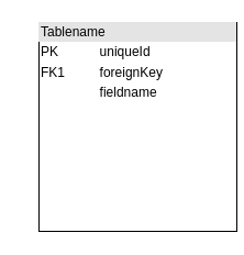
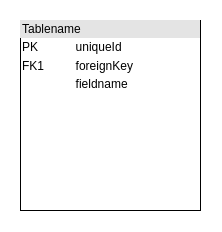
- <mxCell id="2" value="&lt;div style=&quot;box-sizing:border-box;width:100%;background:#e4e4e4;padding:2px;&quot;&gt;Tablename&lt;/div&gt;&lt;table style=&quot;width:100%;font-size:1em;&quot; cellpadding=&quot;2&quot; cellspacing=&quot;0&quot;&gt;&lt;tr&gt;&lt;td&gt;PK&lt;/td&gt;&lt;td&gt;uniqueId&lt;/td&gt;&lt;/tr&gt;&lt;tr&gt;&lt;td&gt;FK1&lt;/td&gt;&lt;td&gt;foreignKey&lt;/td&gt;&lt;/tr&gt;&lt;tr&gt;&lt;td&gt;&lt;/td&gt;&lt;td&gt;fieldname&lt;/td&gt;&lt;/tr&gt;&lt;/table&gt;" style="verticalAlign=top;align=left;overflow=fill;html=1;container=1;" vertex="1" parent="1"><mxGeometry x="35" y="20" width="180" height="190" as="geometry" /></mxCell>
+ <mxCell id="2" value="&lt;div style=&quot;box-sizing:border-box;width:100%;background:#e4e4e4;padding:2px;&quot;&gt;Tablename&lt;/div&gt;&lt;table style=&quot;width:100%;font-size:1em;&quot; cellpadding=&quot;2&quot; cellspacing=&quot;0&quot;&gt;&lt;tr&gt;&lt;td&gt;PK&lt;/td&gt;&lt;td&gt;uniqueId&lt;/td&gt;&lt;/tr&gt;&lt;tr&gt;&lt;td&gt;FK1&lt;/td&gt;&lt;td&gt;foreignKey&lt;/td&gt;&lt;/tr&gt;&lt;tr&gt;&lt;td&gt;&lt;/td&gt;&lt;td&gt;fieldname&lt;/td&gt;&lt;/tr&gt;&lt;/table&gt;" style="verticalAlign=top;align=left;overflow=fill;html=1;container=1;" vertex="1" parent="1"><mxGeometry x="20" y="20" width="180" height="190" as="geometry" /></mxCell>
